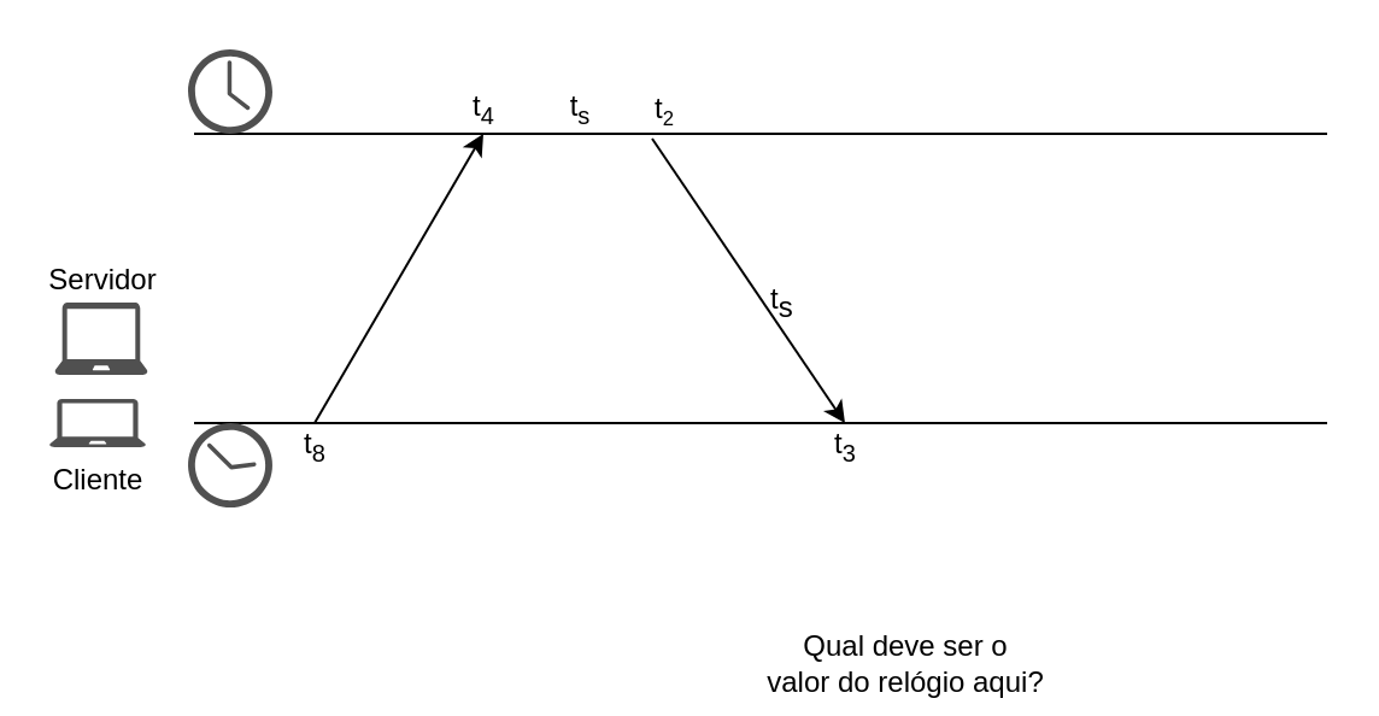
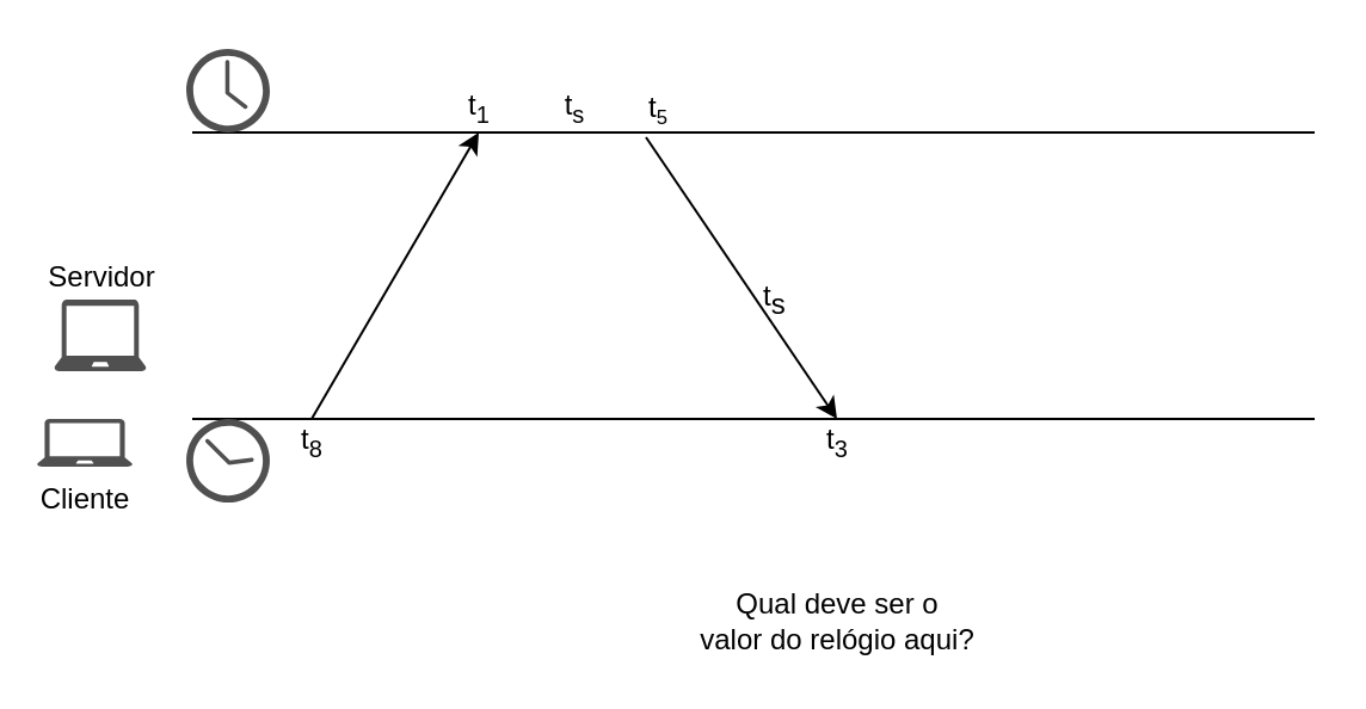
- <mxCell id="8" value="t&lt;sub&gt;4&lt;/sub&gt;" style="text;html=1;align=center;verticalAlign=middle;resizable=0;points=[];autosize=1;" vertex="1" parent="1"><mxGeometry x="190" y="35" width="20" height="20" as="geometry" /></mxCell>
+ <mxCell id="8" value="t&lt;sub&gt;1&lt;/sub&gt;" style="text;html=1;align=center;verticalAlign=middle;resizable=0;points=[];autosize=1;" vertex="1" parent="1"><mxGeometry x="190" y="35" width="20" height="20" as="geometry" /></mxCell>
- <mxCell id="10" value="t&lt;span style=&quot;font-size: 10px&quot;&gt;&lt;sub&gt;2&lt;/sub&gt;&lt;/span&gt;" style="text;html=1;align=center;verticalAlign=middle;resizable=0;points=[];autosize=1;" vertex="1" parent="1"><mxGeometry x="265" y="35" width="20" height="20" as="geometry" /></mxCell>
+ <mxCell id="10" value="t&lt;span style=&quot;font-size: 10px&quot;&gt;&lt;sub&gt;5&lt;/sub&gt;&lt;/span&gt;" style="text;html=1;align=center;verticalAlign=middle;resizable=0;points=[];autosize=1;" vertex="1" parent="1"><mxGeometry x="265" y="35" width="20" height="20" as="geometry" /></mxCell>
- <mxCell id="5" value="Cliente" style="pointerEvents=1;shadow=0;dashed=0;html=1;strokeColor=none;fillColor=#505050;labelPosition=center;verticalLabelPosition=bottom;verticalAlign=top;outlineConnect=0;align=center;shape=mxgraph.office.devices.laptop;" vertex="1" parent="1"><mxGeometry x="20" y="165" width="40" height="20" as="geometry" /></mxCell>
+ <mxCell id="5" value="Cliente" style="pointerEvents=1;shadow=0;dashed=0;html=1;strokeColor=none;fillColor=#505050;labelPosition=center;verticalLabelPosition=bottom;verticalAlign=top;outlineConnect=0;align=center;shape=mxgraph.office.devices.laptop;" vertex="1" parent="1"><mxGeometry x="15" y="175" width="40" height="20" as="geometry" /></mxCell>
- <mxCell id="16" value="Qual deve ser o &lt;br&gt;valor do relógio aqui?" style="text;html=1;align=center;verticalAlign=middle;resizable=0;points=[];autosize=1;" vertex="1" parent="1"><mxGeometry x="310" y="260" width="130" height="30" as="geometry" /></mxCell>
+ <mxCell id="16" value="Qual deve ser o &lt;br&gt;valor do relógio aqui?" style="text;html=1;align=center;verticalAlign=middle;resizable=0;points=[];autosize=1;" vertex="1" parent="1"><mxGeometry x="285" y="245" width="130" height="30" as="geometry" /></mxCell>
